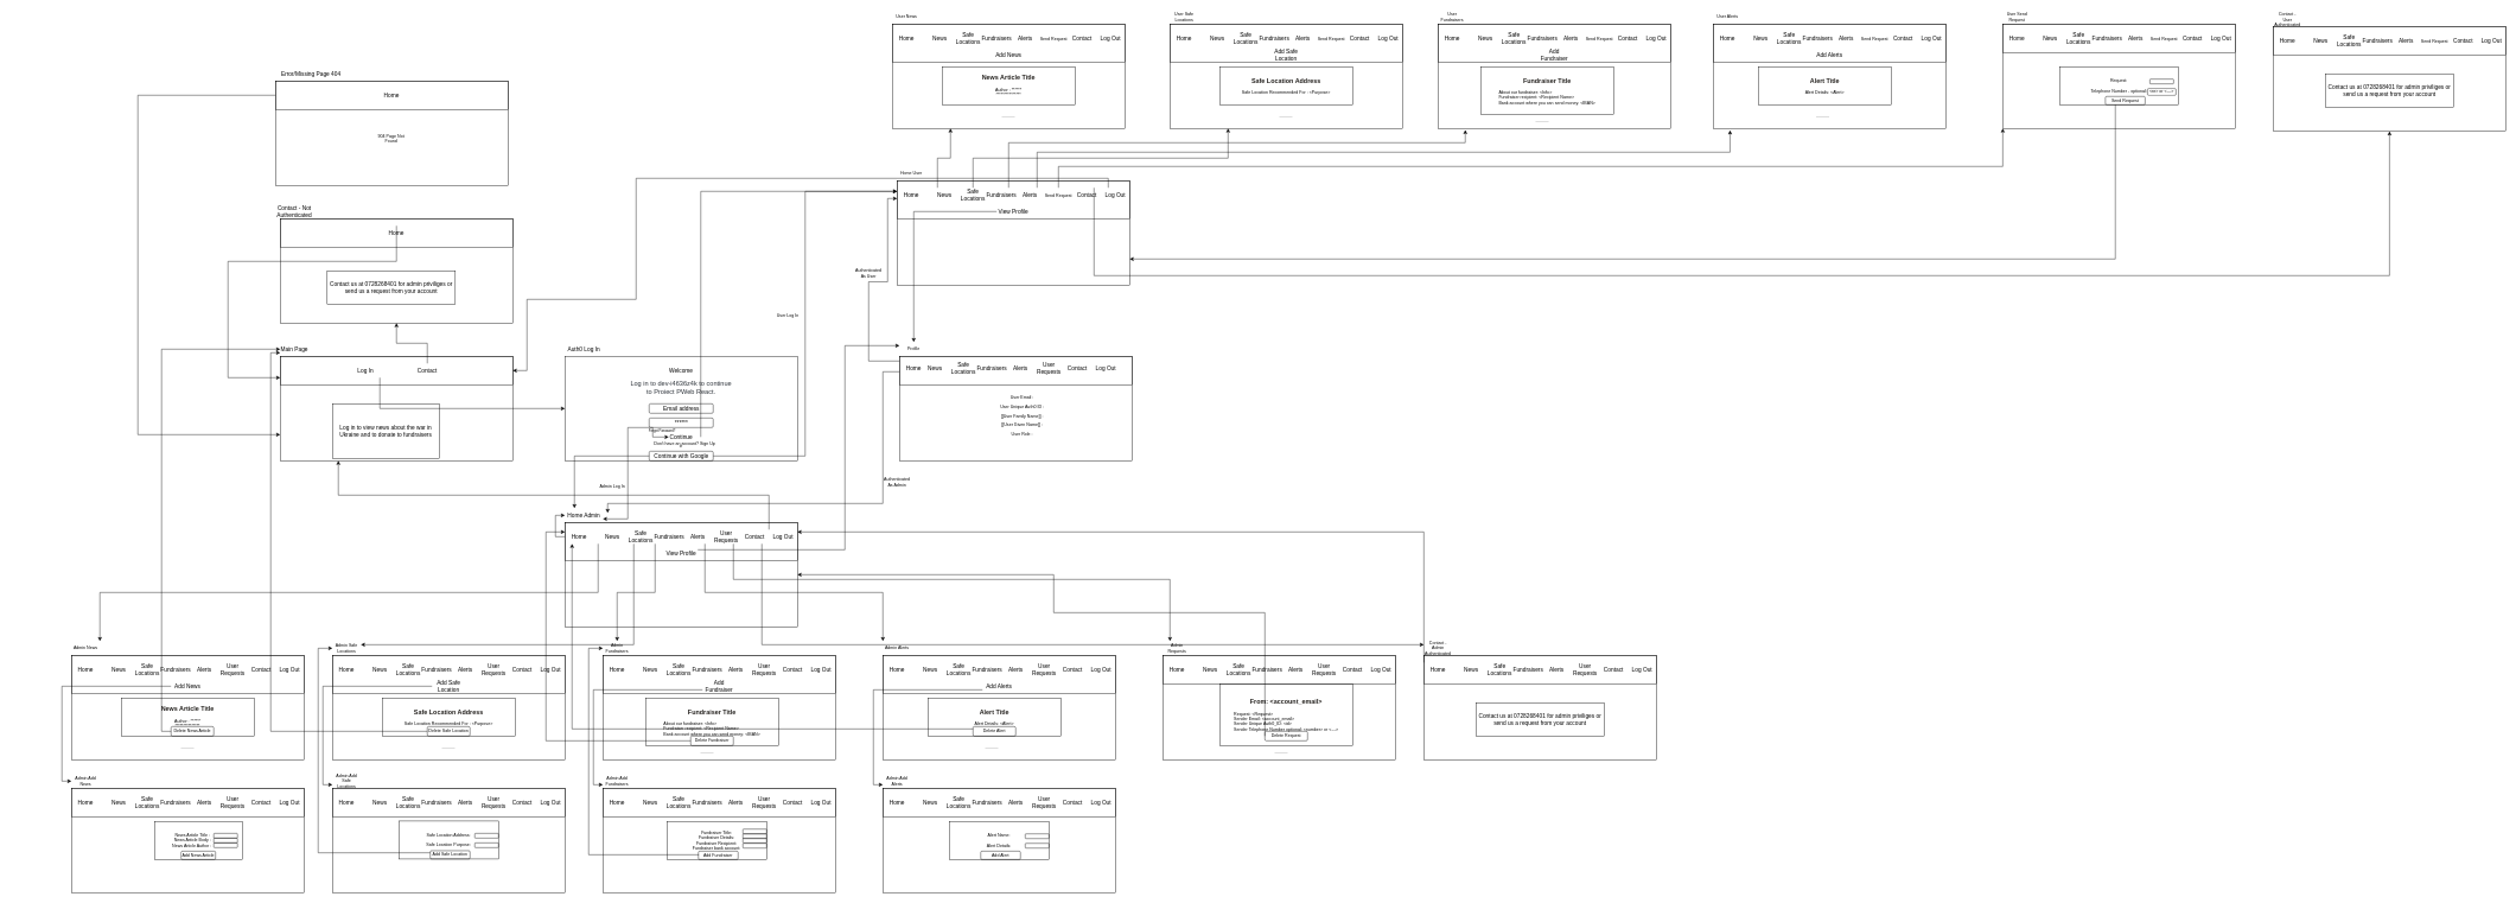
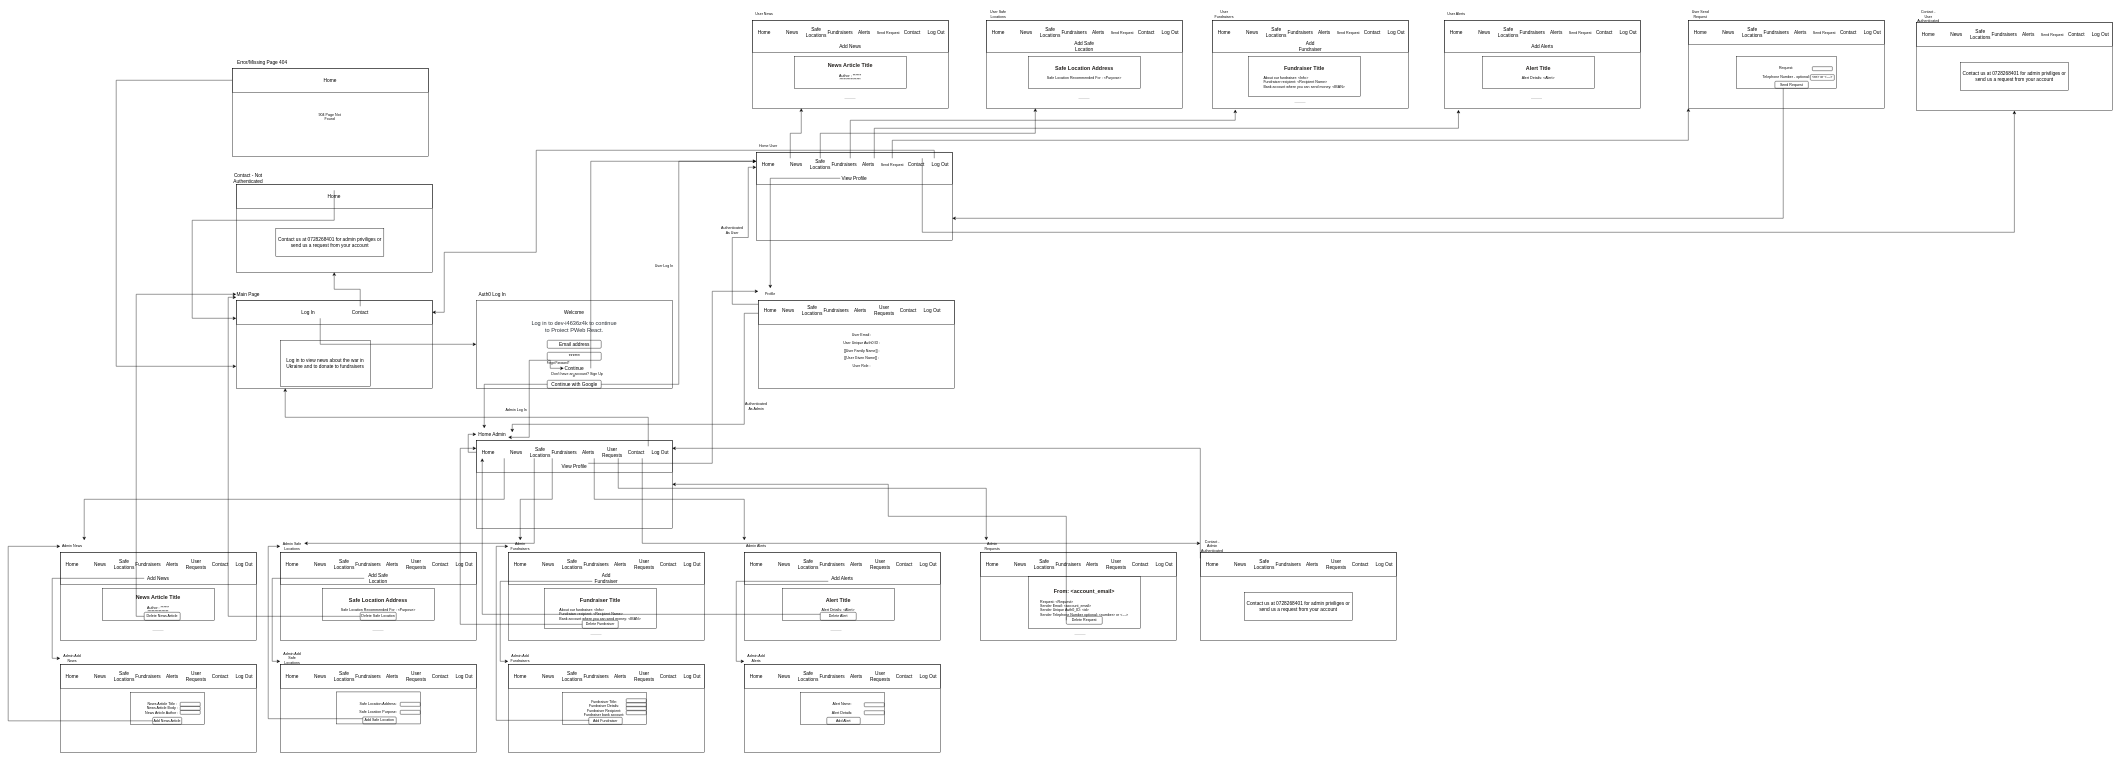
+ <mxCell id="198" style="edgeStyle=orthogonalEdgeStyle;rounded=0;orthogonalLoop=1;jettySize=auto;html=1;exitX=0;exitY=0.5;exitDx=0;exitDy=0;entryX=0;entryY=0.5;entryDx=0;entryDy=0;fontSize=9;" edge="1" parent="1" source="199" target="164"><mxGeometry relative="1" as="geometry"><Array as="points"><mxPoint x="20" y="1801" /><mxPoint x="20" y="1365" /></Array></mxGeometry></mxCell>
